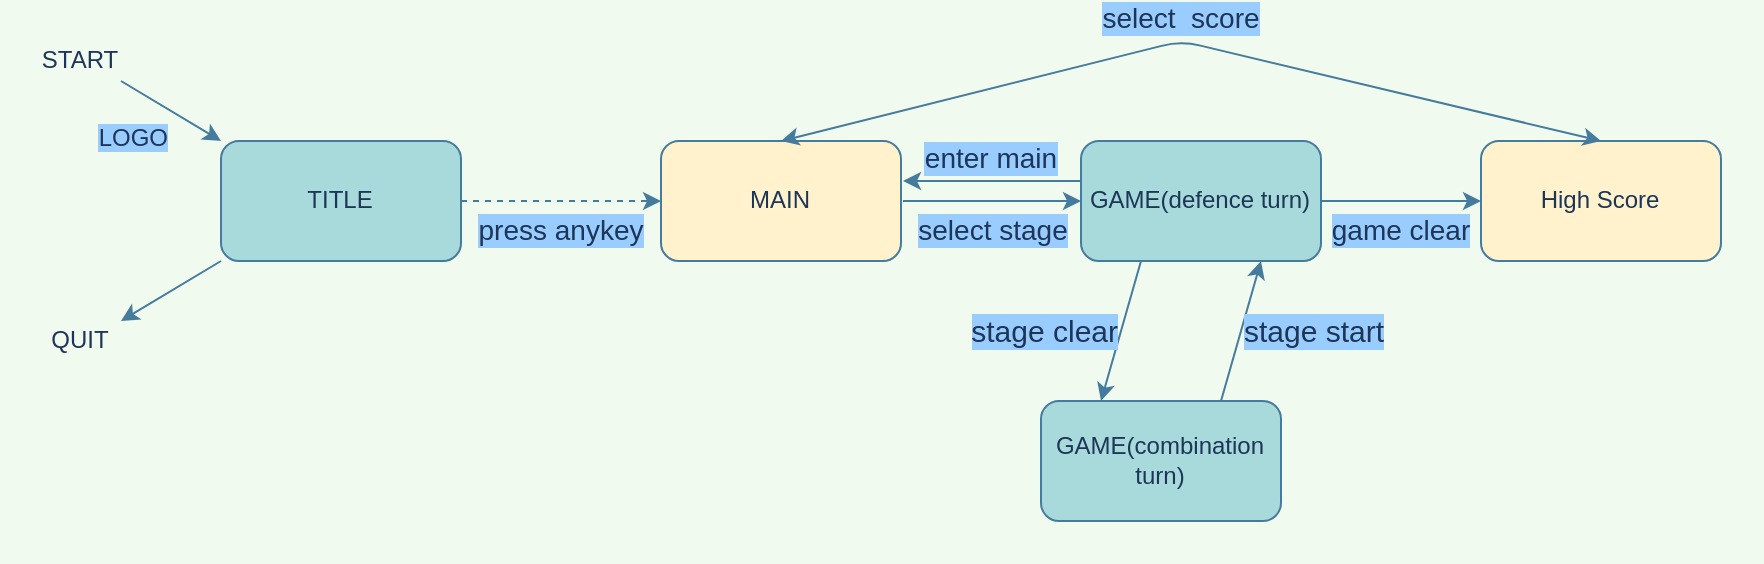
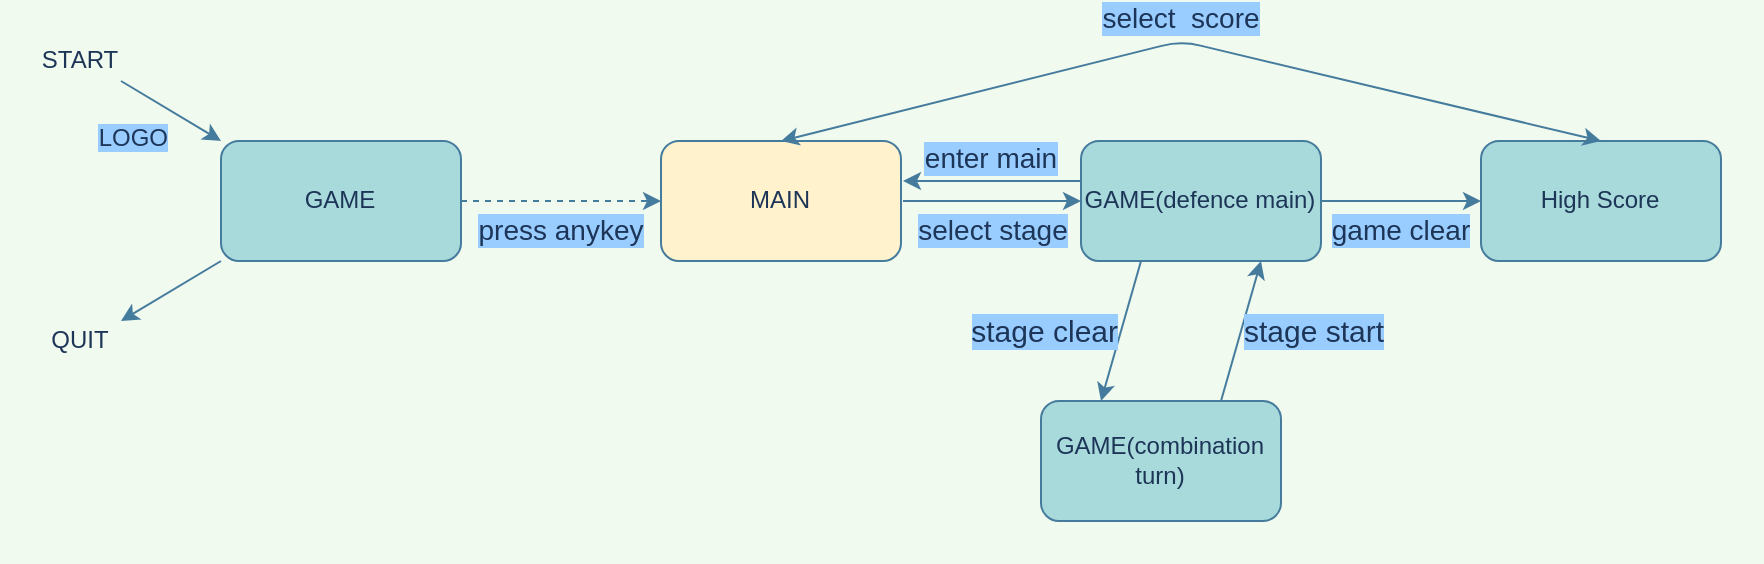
- <mxCell id="2" value="TITLE" style="rounded=1;whiteSpace=wrap;html=1;sketch=0;strokeColor=#457B9D;fillColor=#A8DADC;fontColor=#1D3557;" vertex="1" parent="1"><mxGeometry x="110" y="70" width="120" height="60" as="geometry" /></mxCell>
+ <mxCell id="2" value="GAME" style="rounded=1;whiteSpace=wrap;html=1;sketch=0;strokeColor=#457B9D;fillColor=#A8DADC;fontColor=#1D3557;" vertex="1" parent="1"><mxGeometry x="110" y="70" width="120" height="60" as="geometry" /></mxCell>
- <mxCell id="6" value="GAME(defence turn)" style="rounded=1;whiteSpace=wrap;html=1;sketch=0;strokeColor=#457B9D;fillColor=#A8DADC;fontColor=#1D3557;" vertex="1" parent="1"><mxGeometry x="540" y="70" width="120" height="60" as="geometry" /></mxCell>
+ <mxCell id="6" value="GAME(defence main)" style="rounded=1;whiteSpace=wrap;html=1;sketch=0;strokeColor=#457B9D;fillColor=#A8DADC;fontColor=#1D3557;" vertex="1" parent="1"><mxGeometry x="540" y="70" width="120" height="60" as="geometry" /></mxCell>
- <mxCell id="15" value="High Score" style="whiteSpace=wrap;html=1;rounded=1;fontColor=#1D3557;strokeColor=#457B9D;fillColor=#fff2cc;sketch=0;" vertex="1" parent="1"><mxGeometry x="740" y="70" width="120" height="60" as="geometry" /></mxCell>
+ <mxCell id="15" value="High Score" style="whiteSpace=wrap;html=1;rounded=1;fontColor=#1D3557;strokeColor=#457B9D;fillColor=#A8DADC;sketch=0;" vertex="1" parent="1"><mxGeometry x="740" y="70" width="120" height="60" as="geometry" /></mxCell>
